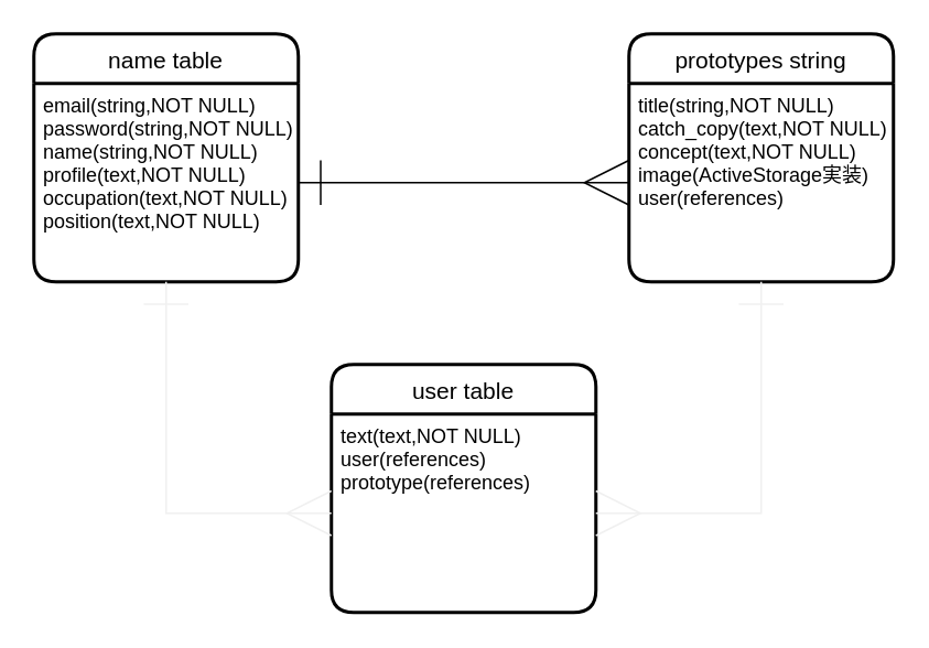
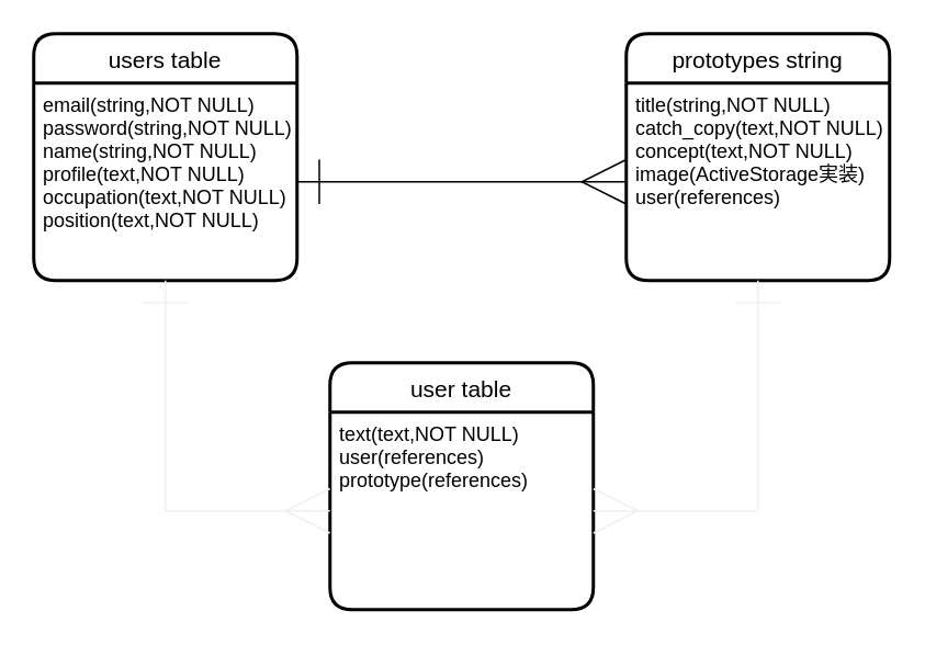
- <mxCell id="2" value="name table" style="swimlane;childLayout=stackLayout;horizontal=1;startSize=30;horizontalStack=0;rounded=1;fontSize=14;fontStyle=0;strokeWidth=2;resizeParent=0;resizeLast=1;shadow=0;dashed=0;align=center;" vertex="1" parent="1"><mxGeometry x="20" y="20" width="160" height="150" as="geometry" /></mxCell>
+ <mxCell id="2" value="users table" style="swimlane;childLayout=stackLayout;horizontal=1;startSize=30;horizontalStack=0;rounded=1;fontSize=14;fontStyle=0;strokeWidth=2;resizeParent=0;resizeLast=1;shadow=0;dashed=0;align=center;" vertex="1" parent="1"><mxGeometry x="20" y="20" width="160" height="150" as="geometry" /></mxCell>
